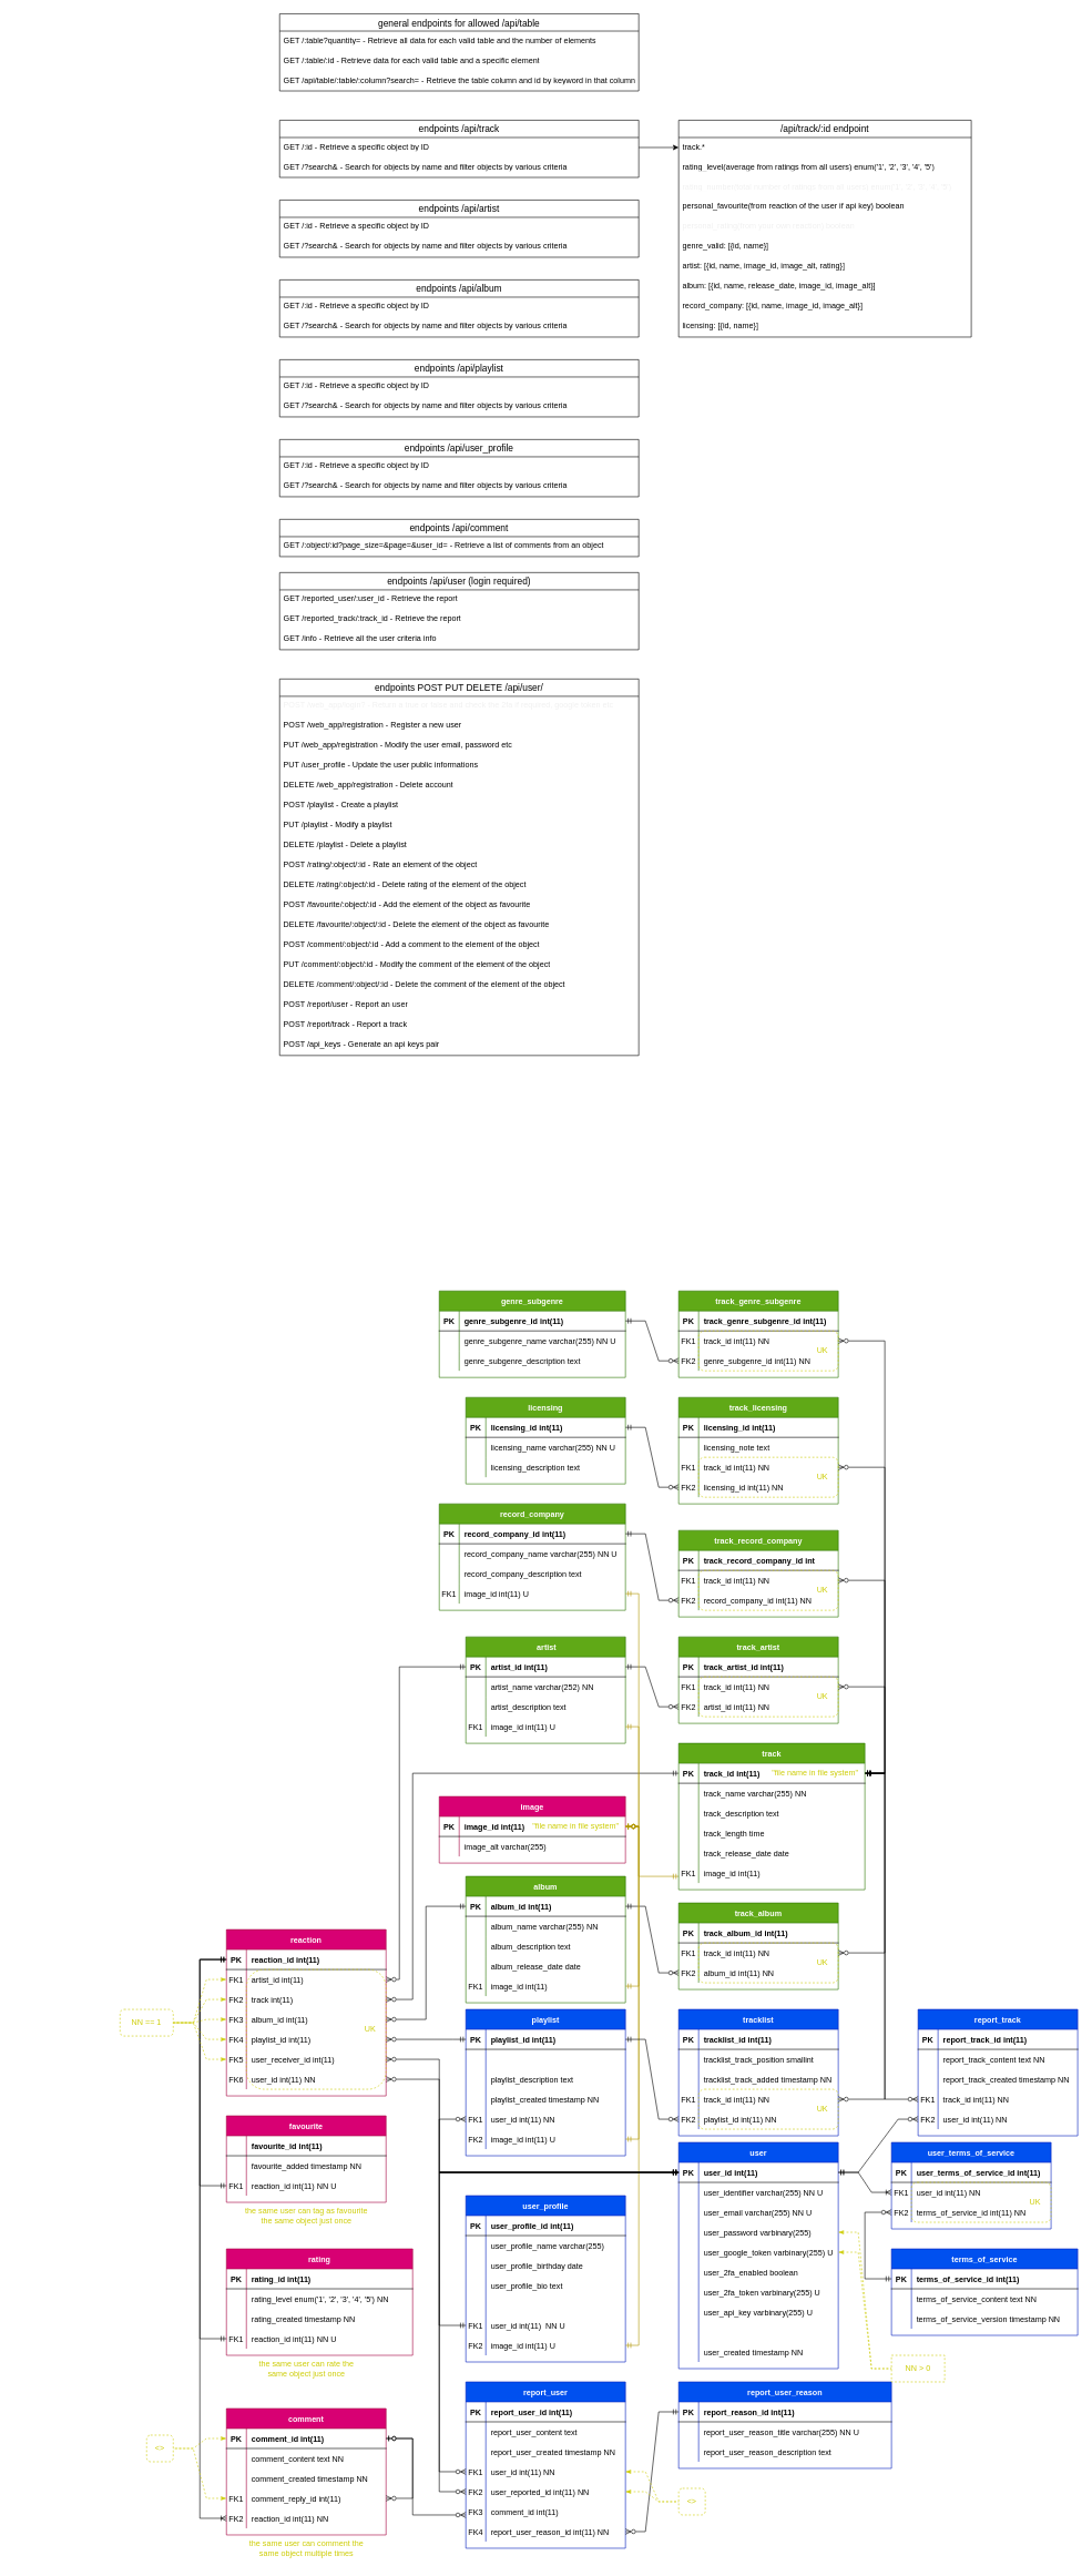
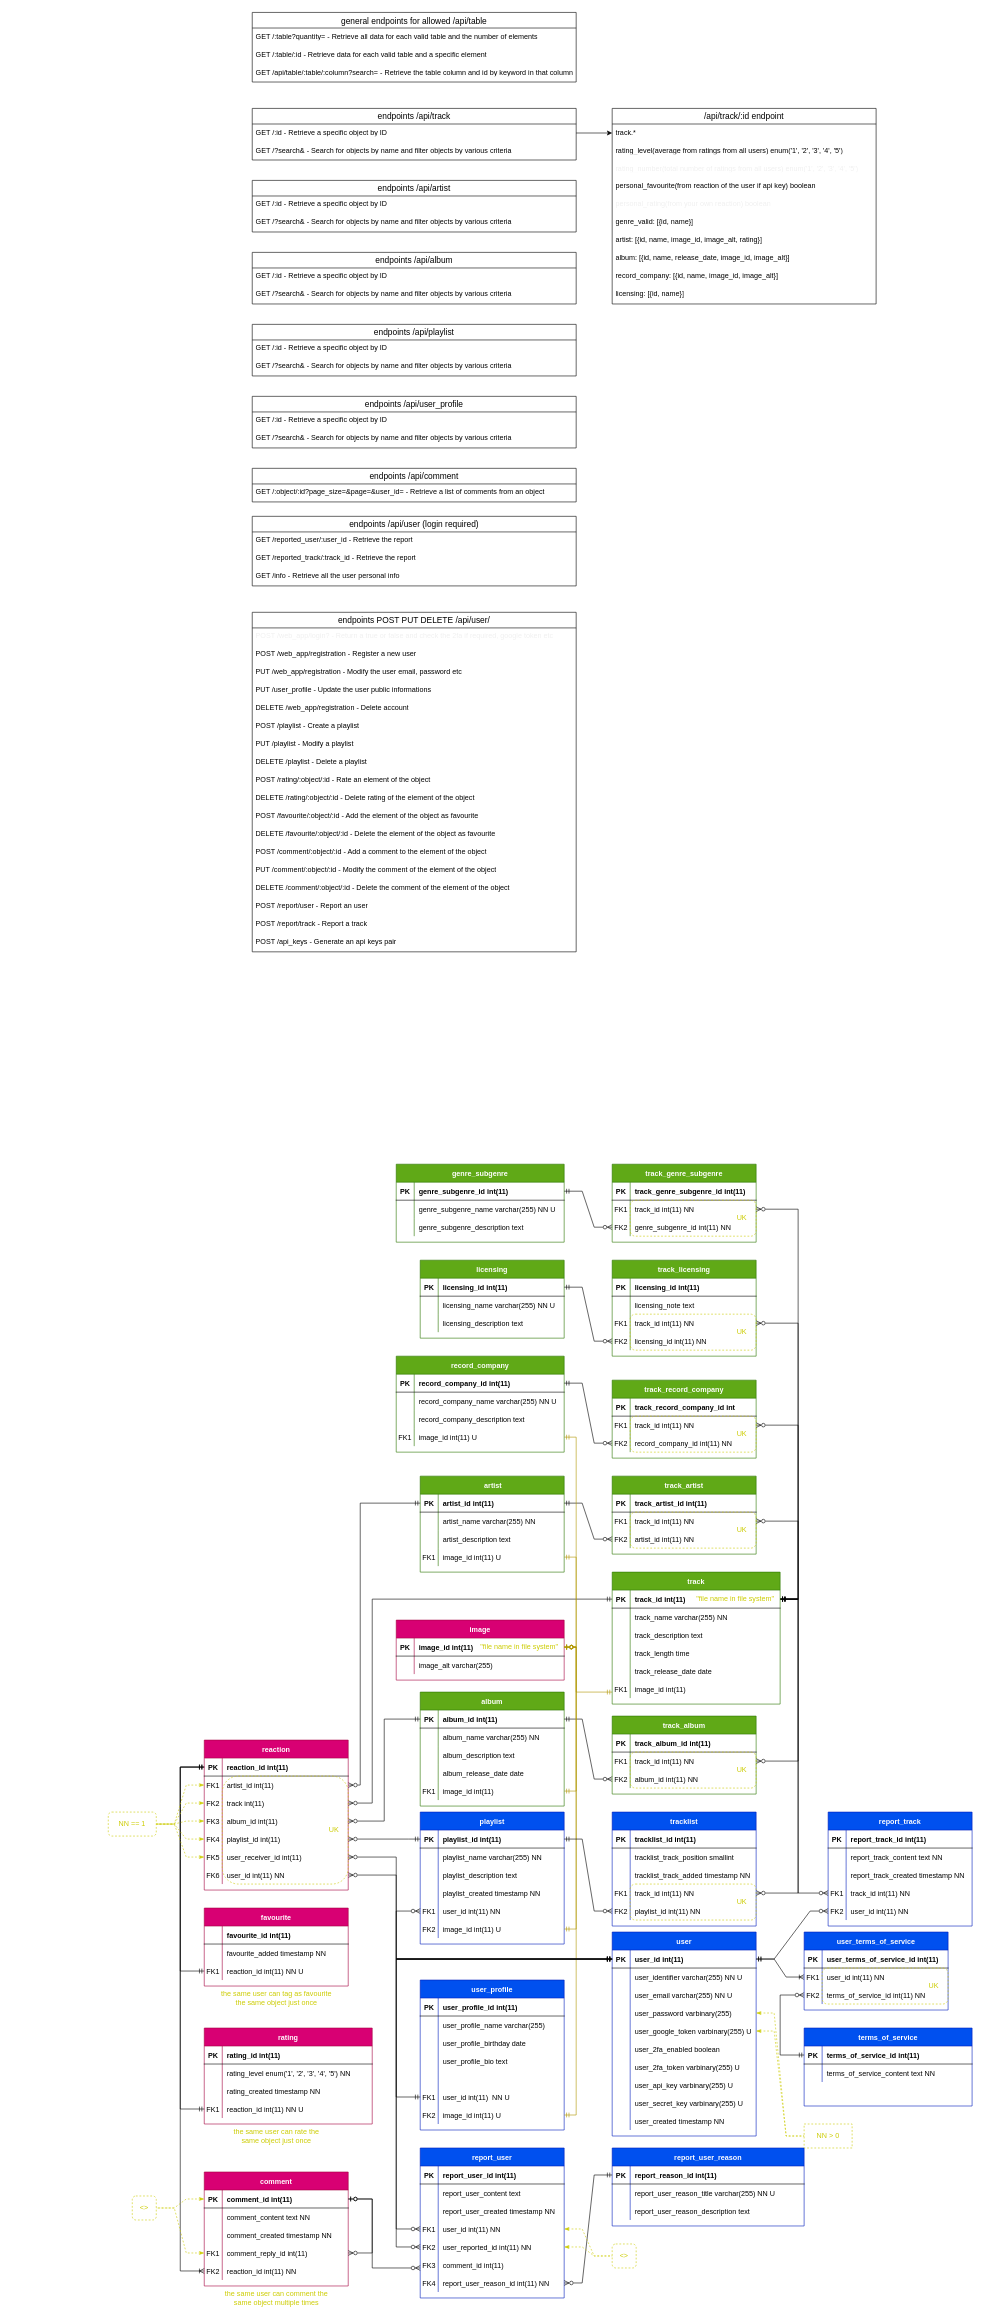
- <mxCell id="471" value="GET /info - Retrieve all the user criteria info&amp;nbsp;" style="text;spacingLeft=4;spacingRight=4;overflow=hidden;rotatable=0;points=[[0,0.5],[1,0.5]];portConstraint=eastwest;fontSize=12;whiteSpace=wrap;html=1;" vertex="1" parent="468"><mxGeometry y="86" width="540" height="30" as="geometry" /></mxCell>
+ <mxCell id="471" value="GET /info - Retrieve all the user personal info&amp;nbsp;" style="text;spacingLeft=4;spacingRight=4;overflow=hidden;rotatable=0;points=[[0,0.5],[1,0.5]];portConstraint=eastwest;fontSize=12;whiteSpace=wrap;html=1;" vertex="1" parent="468"><mxGeometry y="86" width="540" height="30" as="geometry" /></mxCell>
- <mxCell id="8" value="artist_name varchar(252) NN" style="shape=partialRectangle;overflow=hidden;connectable=0;fillColor=none;top=0;left=0;bottom=0;right=0;align=left;spacingLeft=6;" vertex="1" parent="6"><mxGeometry x="30" width="210" height="30" as="geometry"><mxRectangle width="210" height="30" as="alternateBounds" /></mxGeometry></mxCell>
+ <mxCell id="8" value="artist_name varchar(255) NN" style="shape=partialRectangle;overflow=hidden;connectable=0;fillColor=none;top=0;left=0;bottom=0;right=0;align=left;spacingLeft=6;" vertex="1" parent="6"><mxGeometry x="30" width="210" height="30" as="geometry"><mxRectangle width="210" height="30" as="alternateBounds" /></mxGeometry></mxCell>
+ <mxCell id="101" value="playlist_name varchar(255) NN" style="shape=partialRectangle;overflow=hidden;connectable=0;fillColor=none;top=0;left=0;bottom=0;right=0;align=left;spacingLeft=6;" vertex="1" parent="99"><mxGeometry x="30" width="210" height="30" as="geometry"><mxRectangle width="210" height="30" as="alternateBounds" /></mxGeometry></mxCell>
- <mxCell id="192" value="terms_of_service_version timestamp NN" style="shape=partialRectangle;overflow=hidden;connectable=0;fillColor=none;top=0;left=0;bottom=0;right=0;align=left;spacingLeft=6;" vertex="1" parent="190"><mxGeometry x="30" width="250" height="30" as="geometry"><mxRectangle width="250" height="30" as="alternateBounds" /></mxGeometry></mxCell>
+ <mxCell id="91" value="user_secret_key varbinary(255) U" style="shape=partialRectangle;overflow=hidden;connectable=0;fillColor=none;top=0;left=0;bottom=0;right=0;align=left;spacingLeft=6;" vertex="1" parent="89"><mxGeometry x="30" width="210" height="30" as="geometry"><mxRectangle width="210" height="30" as="alternateBounds" /></mxGeometry></mxCell>
